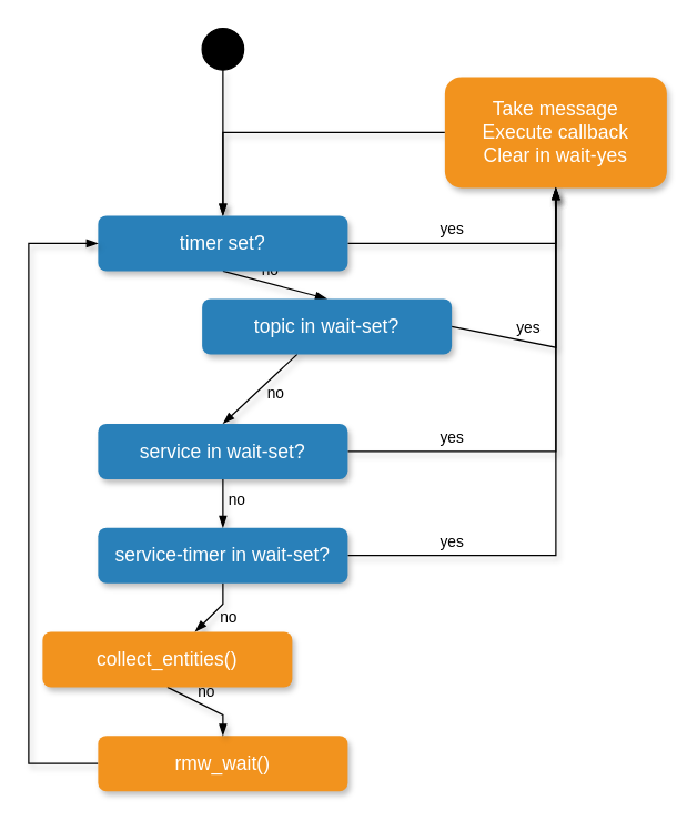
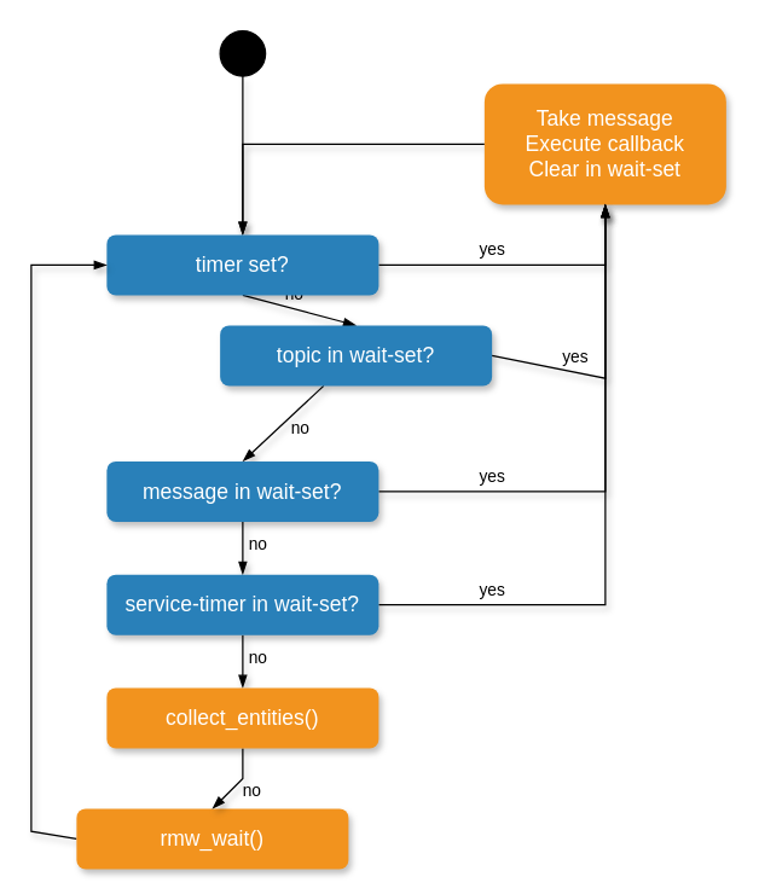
- <mxCell id="5" value="Take message&lt;br&gt;Execute callback&lt;div&gt;Clear in wait-yes&lt;/div&gt;" style="rounded=1;whiteSpace=wrap;html=1;strokeColor=none;strokeWidth=1;fillColor=#F2931E;fontSize=14;fontColor=#FFFFFF;align=center;gradientColor=none;gradientDirection=east;verticalAlign=middle;shadow=1;labelBackgroundColor=none;" parent="1" vertex="1"><mxGeometry x="320" y="55" width="160" height="80" as="geometry" /></mxCell>
+ <mxCell id="5" value="Take message&lt;br&gt;Execute callback&lt;div&gt;Clear in wait-set&lt;/div&gt;" style="rounded=1;whiteSpace=wrap;html=1;strokeColor=none;strokeWidth=1;fillColor=#F2931E;fontSize=14;fontColor=#FFFFFF;align=center;gradientColor=none;gradientDirection=east;verticalAlign=middle;shadow=1;labelBackgroundColor=none;" parent="1" vertex="1"><mxGeometry x="320" y="55" width="160" height="80" as="geometry" /></mxCell>
- <mxCell id="16" value="service in wait-set?" style="rounded=1;whiteSpace=wrap;html=1;strokeColor=none;strokeWidth=1;fillColor=#2980B9;fontSize=14;fontColor=#FFFFFF;align=center;gradientColor=none;gradientDirection=east;verticalAlign=middle;shadow=1;labelBackgroundColor=none;" parent="1" vertex="1"><mxGeometry x="70" y="305" width="180" height="40" as="geometry" /></mxCell>
+ <mxCell id="16" value="message in wait-set?" style="rounded=1;whiteSpace=wrap;html=1;strokeColor=none;strokeWidth=1;fillColor=#2980B9;fontSize=14;fontColor=#FFFFFF;align=center;gradientColor=none;gradientDirection=east;verticalAlign=middle;shadow=1;labelBackgroundColor=none;" parent="1" vertex="1"><mxGeometry x="70" y="305" width="180" height="40" as="geometry" /></mxCell>
- <mxCell id="21" value="collect_entities()" style="rounded=1;whiteSpace=wrap;html=1;strokeColor=none;strokeWidth=1;fillColor=#F2931E;fontSize=14;fontColor=#FFFFFF;align=center;gradientColor=none;gradientDirection=east;verticalAlign=middle;shadow=1;labelBackgroundColor=none;" parent="1" vertex="1"><mxGeometry x="30" y="455" width="180" height="40" as="geometry" /></mxCell>
+ <mxCell id="21" value="collect_entities()" style="rounded=1;whiteSpace=wrap;html=1;strokeColor=none;strokeWidth=1;fillColor=#F2931E;fontSize=14;fontColor=#FFFFFF;align=center;gradientColor=none;gradientDirection=east;verticalAlign=middle;shadow=1;labelBackgroundColor=none;" parent="1" vertex="1"><mxGeometry x="70" y="455" width="180" height="40" as="geometry" /></mxCell>
- <mxCell id="10" value="rmw_wait()" style="rounded=1;whiteSpace=wrap;html=1;strokeColor=none;strokeWidth=1;fillColor=#F2931E;fontSize=14;fontColor=#FFFFFF;align=center;gradientColor=none;gradientDirection=east;verticalAlign=middle;shadow=1;labelBackgroundColor=none;" parent="1" vertex="1"><mxGeometry x="70" y="530" width="180" height="40" as="geometry" /></mxCell>
+ <mxCell id="10" value="rmw_wait()" style="rounded=1;whiteSpace=wrap;html=1;strokeColor=none;strokeWidth=1;fillColor=#F2931E;fontSize=14;fontColor=#FFFFFF;align=center;gradientColor=none;gradientDirection=east;verticalAlign=middle;shadow=1;labelBackgroundColor=none;" parent="1" vertex="1"><mxGeometry x="50" y="535" width="180" height="40" as="geometry" /></mxCell>
